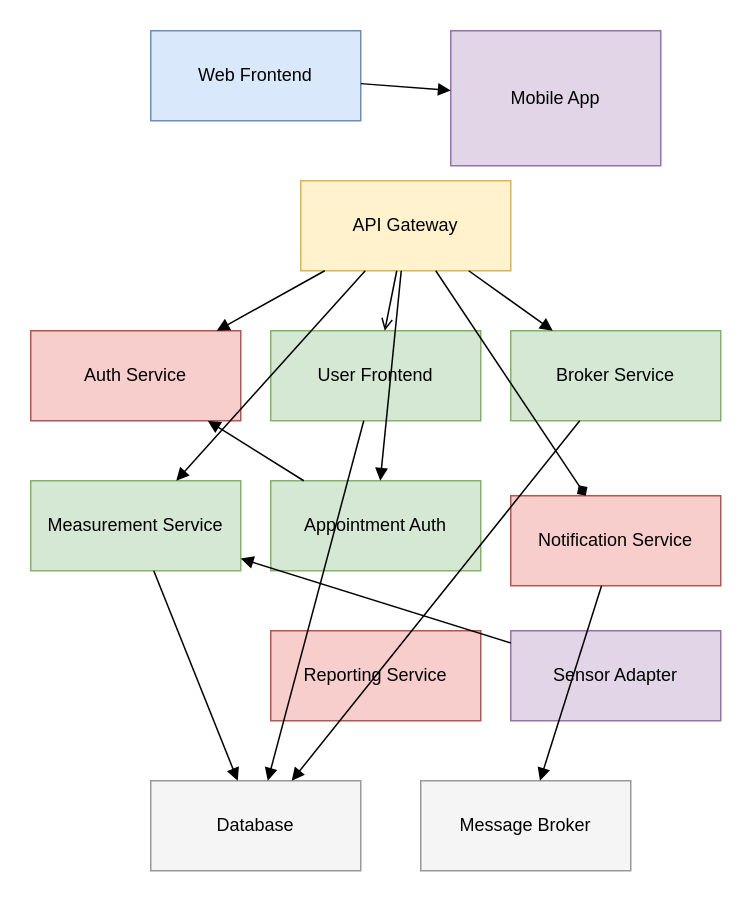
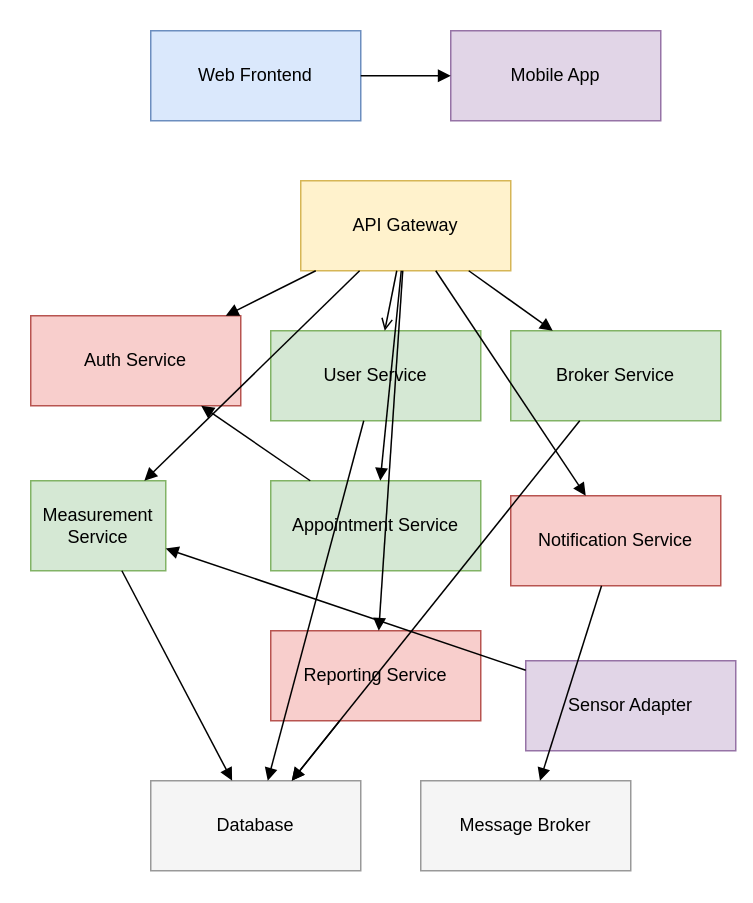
- <mxCell id="3" value="Mobile App" style="rounded;whiteSpace=wrap;html=1;fillColor=#E1D5E7;strokeColor=#9673A6;" vertex="1" parent="1"><mxGeometry x="300" y="20" width="140" height="90" as="geometry" /></mxCell>
+ <mxCell id="3" value="Mobile App" style="rounded;whiteSpace=wrap;html=1;fillColor=#E1D5E7;strokeColor=#9673A6;" vertex="1" parent="1"><mxGeometry x="300" y="20" width="140" height="60" as="geometry" /></mxCell>
- <mxCell id="5" value="Auth Service" style="rounded;whiteSpace=wrap;html=1;fillColor=#F8CECC;strokeColor=#B85450;" vertex="1" parent="1"><mxGeometry x="20" y="220" width="140" height="60" as="geometry" /></mxCell>
+ <mxCell id="5" value="Auth Service" style="rounded;whiteSpace=wrap;html=1;fillColor=#F8CECC;strokeColor=#B85450;" vertex="1" parent="1"><mxGeometry x="20" y="210" width="140" height="60" as="geometry" /></mxCell>
- <mxCell id="6" value="User Frontend" style="rounded;whiteSpace=wrap;html=1;fillColor=#D5E8D4;strokeColor=#82B366;" vertex="1" parent="1"><mxGeometry x="180" y="220" width="140" height="60" as="geometry" /></mxCell>
+ <mxCell id="6" value="User Service" style="rounded;whiteSpace=wrap;html=1;fillColor=#D5E8D4;strokeColor=#82B366;" vertex="1" parent="1"><mxGeometry x="180" y="220" width="140" height="60" as="geometry" /></mxCell>
+ <mxCell id="22" edge="1" parent="1" source="4" target="11" style="endArrow=block;html=1;"><mxGeometry relative="1" as="geometry" /></mxCell>
- <mxCell id="21" edge="1" parent="1" source="4" target="10" style="endArrow=diamond;html=1;"><mxGeometry relative="1" as="geometry" /></mxCell>
+ <mxCell id="21" edge="1" parent="1" source="4" target="10" style="endArrow=block;html=1;"><mxGeometry relative="1" as="geometry" /></mxCell>
- <mxCell id="8" value="Measurement Service" style="rounded;whiteSpace=wrap;html=1;fillColor=#D5E8D4;strokeColor=#82B366;" vertex="1" parent="1"><mxGeometry x="20" y="320" width="140" height="60" as="geometry" /></mxCell>
+ <mxCell id="8" value="Measurement Service" style="rounded;whiteSpace=wrap;html=1;fillColor=#D5E8D4;strokeColor=#82B366;" vertex="1" parent="1"><mxGeometry x="20" y="320" width="90" height="60" as="geometry" /></mxCell>
- <mxCell id="9" value="Appointment Auth" style="rounded;whiteSpace=wrap;html=1;fillColor=#D5E8D4;strokeColor=#82B366;" vertex="1" parent="1"><mxGeometry x="180" y="320" width="140" height="60" as="geometry" /></mxCell>
+ <mxCell id="9" value="Appointment Service" style="rounded;whiteSpace=wrap;html=1;fillColor=#D5E8D4;strokeColor=#82B366;" vertex="1" parent="1"><mxGeometry x="180" y="320" width="140" height="60" as="geometry" /></mxCell>
- <mxCell id="12" value="Sensor Adapter" style="rounded;whiteSpace=wrap;html=1;fillColor=#E1D5E7;strokeColor=#9673A6;" vertex="1" parent="1"><mxGeometry x="340" y="420" width="140" height="60" as="geometry" /></mxCell>
+ <mxCell id="12" value="Sensor Adapter" style="rounded;whiteSpace=wrap;html=1;fillColor=#E1D5E7;strokeColor=#9673A6;" vertex="1" parent="1"><mxGeometry x="350" y="440" width="140" height="60" as="geometry" /></mxCell>
+ <mxCell id="28" edge="1" parent="1" source="11" target="13" style="endArrow=block;html=1;"><mxGeometry relative="1" as="geometry" /></mxCell>
